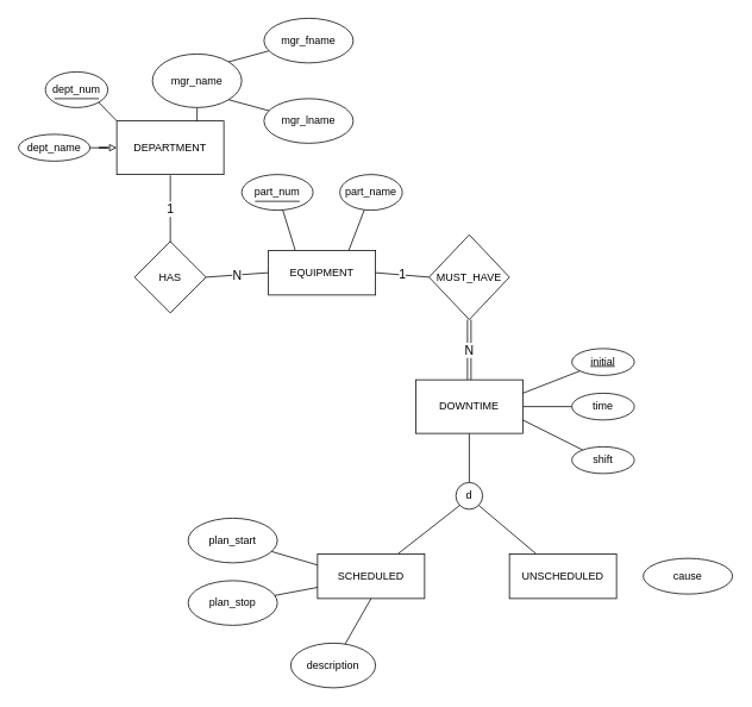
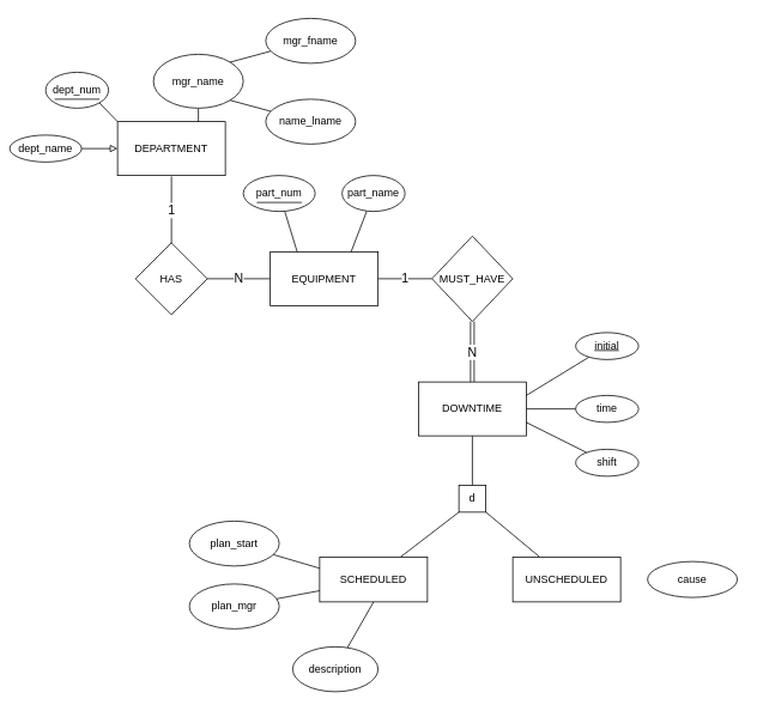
- <mxCell id="43" value="mgr_lname" style="ellipse;whiteSpace=wrap;html=1;" parent="1" vertex="1"><mxGeometry x="295" y="110" width="100" height="50" as="geometry" /></mxCell>
+ <mxCell id="43" value="name_lname" style="ellipse;whiteSpace=wrap;html=1;" parent="1" vertex="1"><mxGeometry x="295" y="110" width="100" height="50" as="geometry" /></mxCell>
- <mxCell id="5" value="dept_name" style="ellipse;whiteSpace=wrap;html=1;" parent="1" vertex="1"><mxGeometry x="20" y="150" width="80" height="30" as="geometry" /></mxCell>
+ <mxCell id="5" value="dept_name" style="ellipse;whiteSpace=wrap;html=1;" parent="1" vertex="1"><mxGeometry x="10" y="150" width="80" height="30" as="geometry" /></mxCell>
- <mxCell id="8" value="EQUIPMENT" style="rounded=0;whiteSpace=wrap;html=1;" parent="1" vertex="1"><mxGeometry x="300" y="280" width="120" height="50" as="geometry" /></mxCell>
+ <mxCell id="8" value="EQUIPMENT" style="rounded=0;whiteSpace=wrap;html=1;" parent="1" vertex="1"><mxGeometry x="300" y="280" width="120" height="60" as="geometry" /></mxCell>
- <mxCell id="29" value="&lt;u&gt;initial&lt;/u&gt;" style="ellipse;whiteSpace=wrap;html=1;rounded=0;" parent="1" vertex="1"><mxGeometry x="640" y="390" width="70" height="30" as="geometry" /></mxCell>
+ <mxCell id="29" value="&lt;u&gt;initial&lt;/u&gt;" style="ellipse;whiteSpace=wrap;html=1;rounded=0;" parent="1" vertex="1"><mxGeometry x="640" y="370" width="70" height="30" as="geometry" /></mxCell>
- <mxCell id="19" value="d" style="ellipse;whiteSpace=wrap;html=1;aspect=fixed;" parent="1" vertex="1"><mxGeometry x="510" y="540" width="30" height="30" as="geometry" /></mxCell>
+ <mxCell id="19" value="d" style="whiteSpace=wrap;html=1;aspect=fixed;rounded=0;" parent="1" vertex="1"><mxGeometry x="510" y="540" width="30" height="30" as="geometry" /></mxCell>
- <mxCell id="33" value="plan_stop" style="ellipse;whiteSpace=wrap;html=1;" parent="1" vertex="1"><mxGeometry x="210" y="650" width="100" height="50" as="geometry" /></mxCell>
+ <mxCell id="33" value="plan_mgr" style="ellipse;whiteSpace=wrap;html=1;" parent="1" vertex="1"><mxGeometry x="210" y="650" width="100" height="50" as="geometry" /></mxCell>
